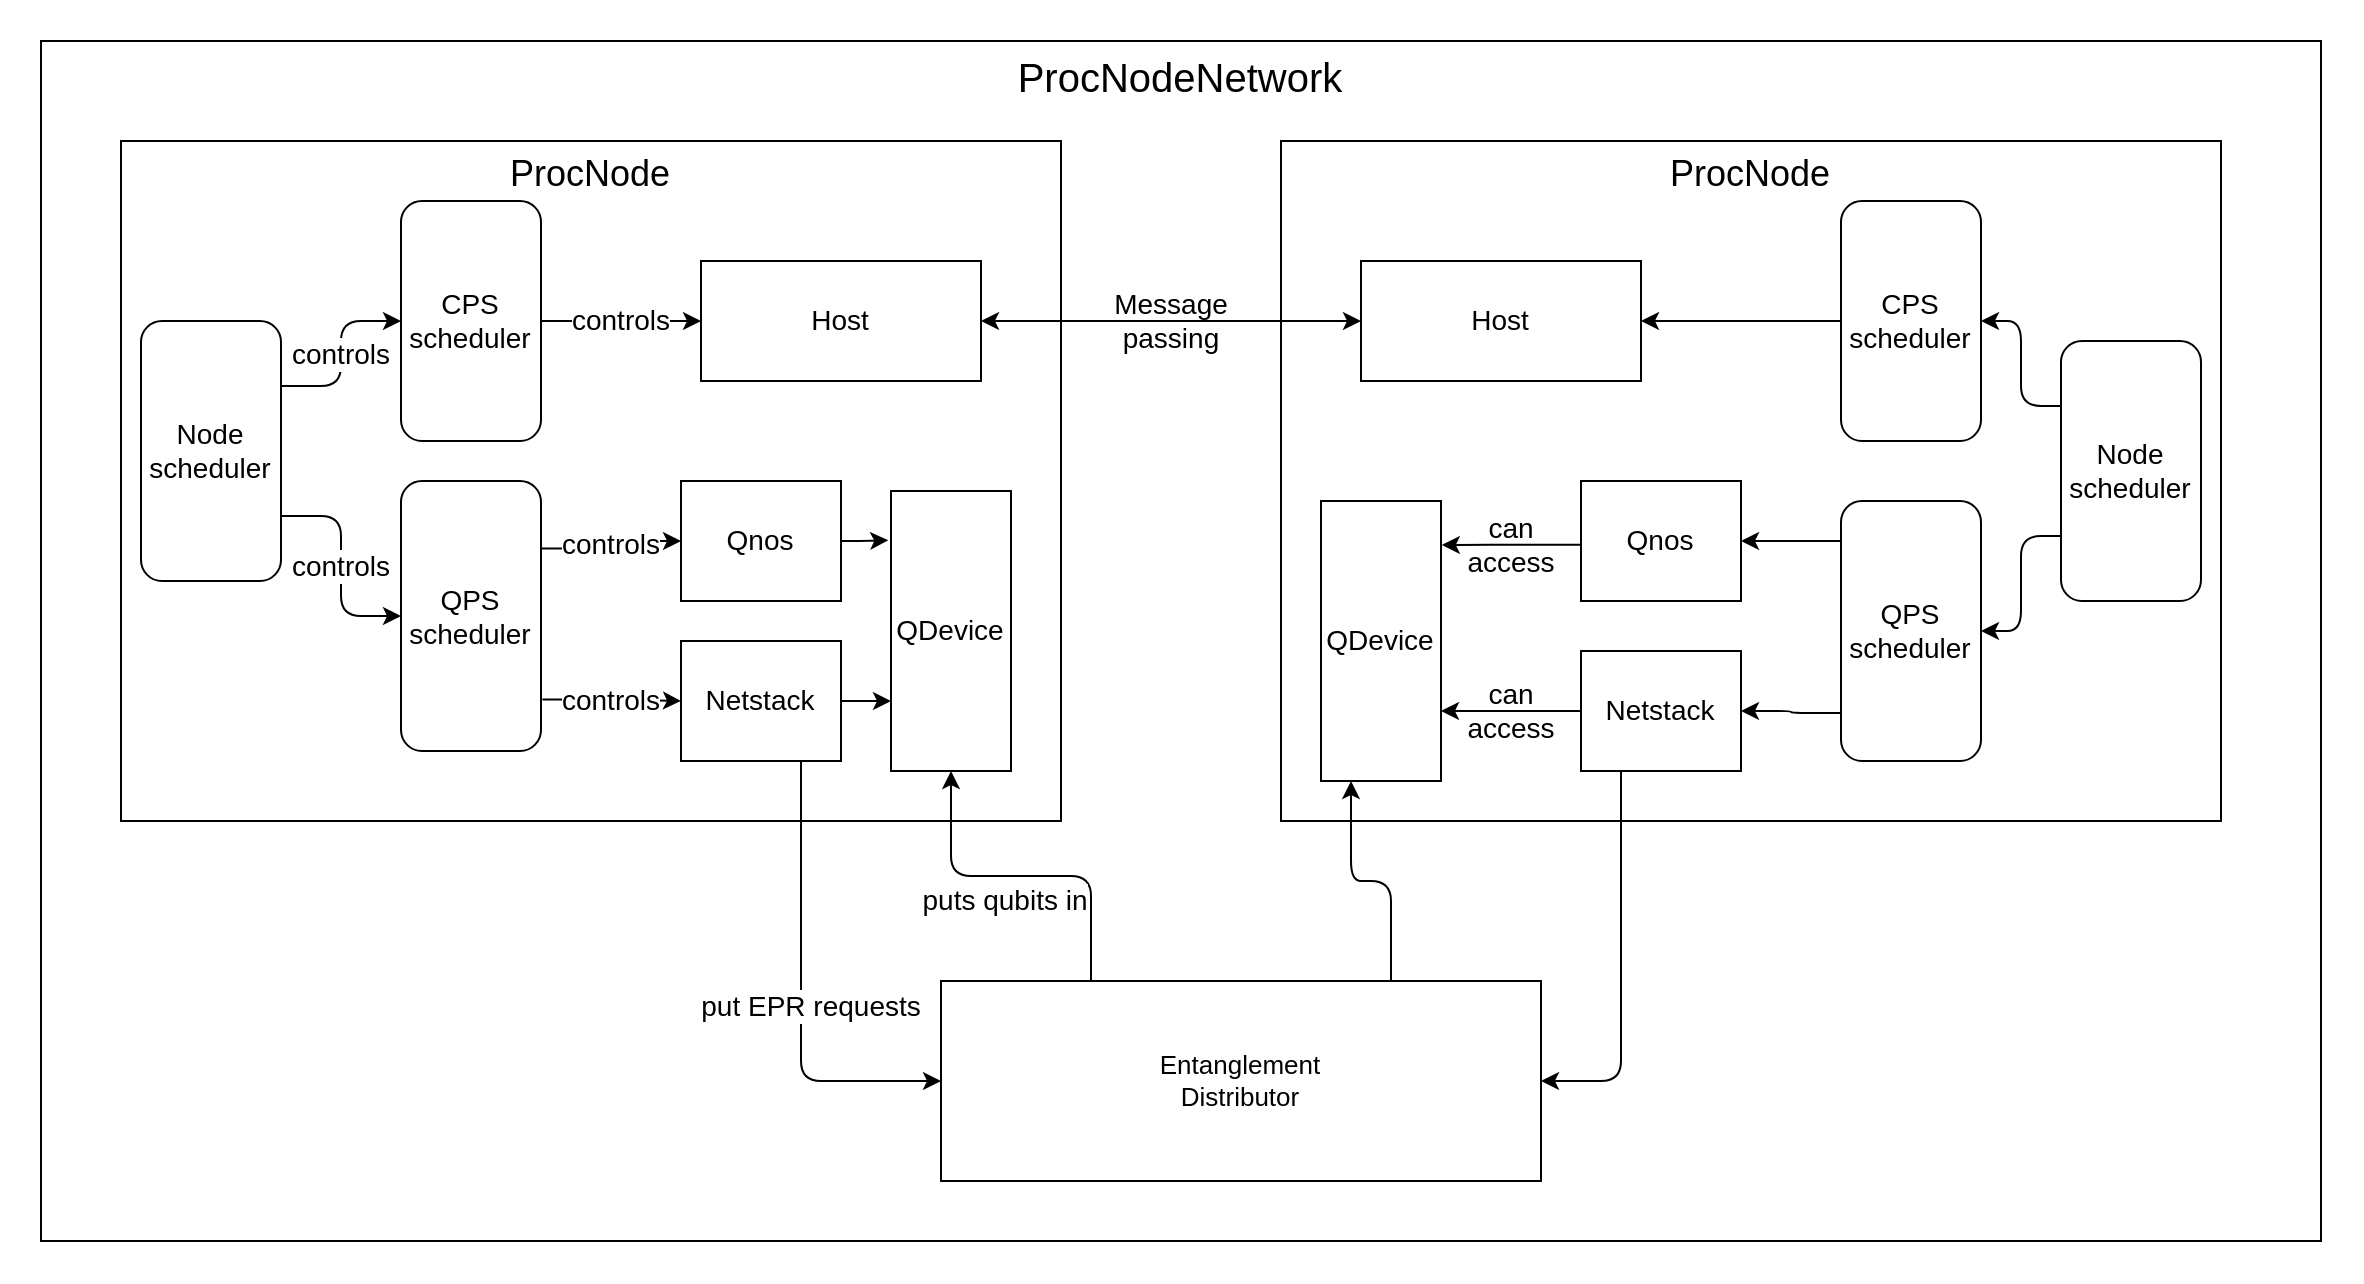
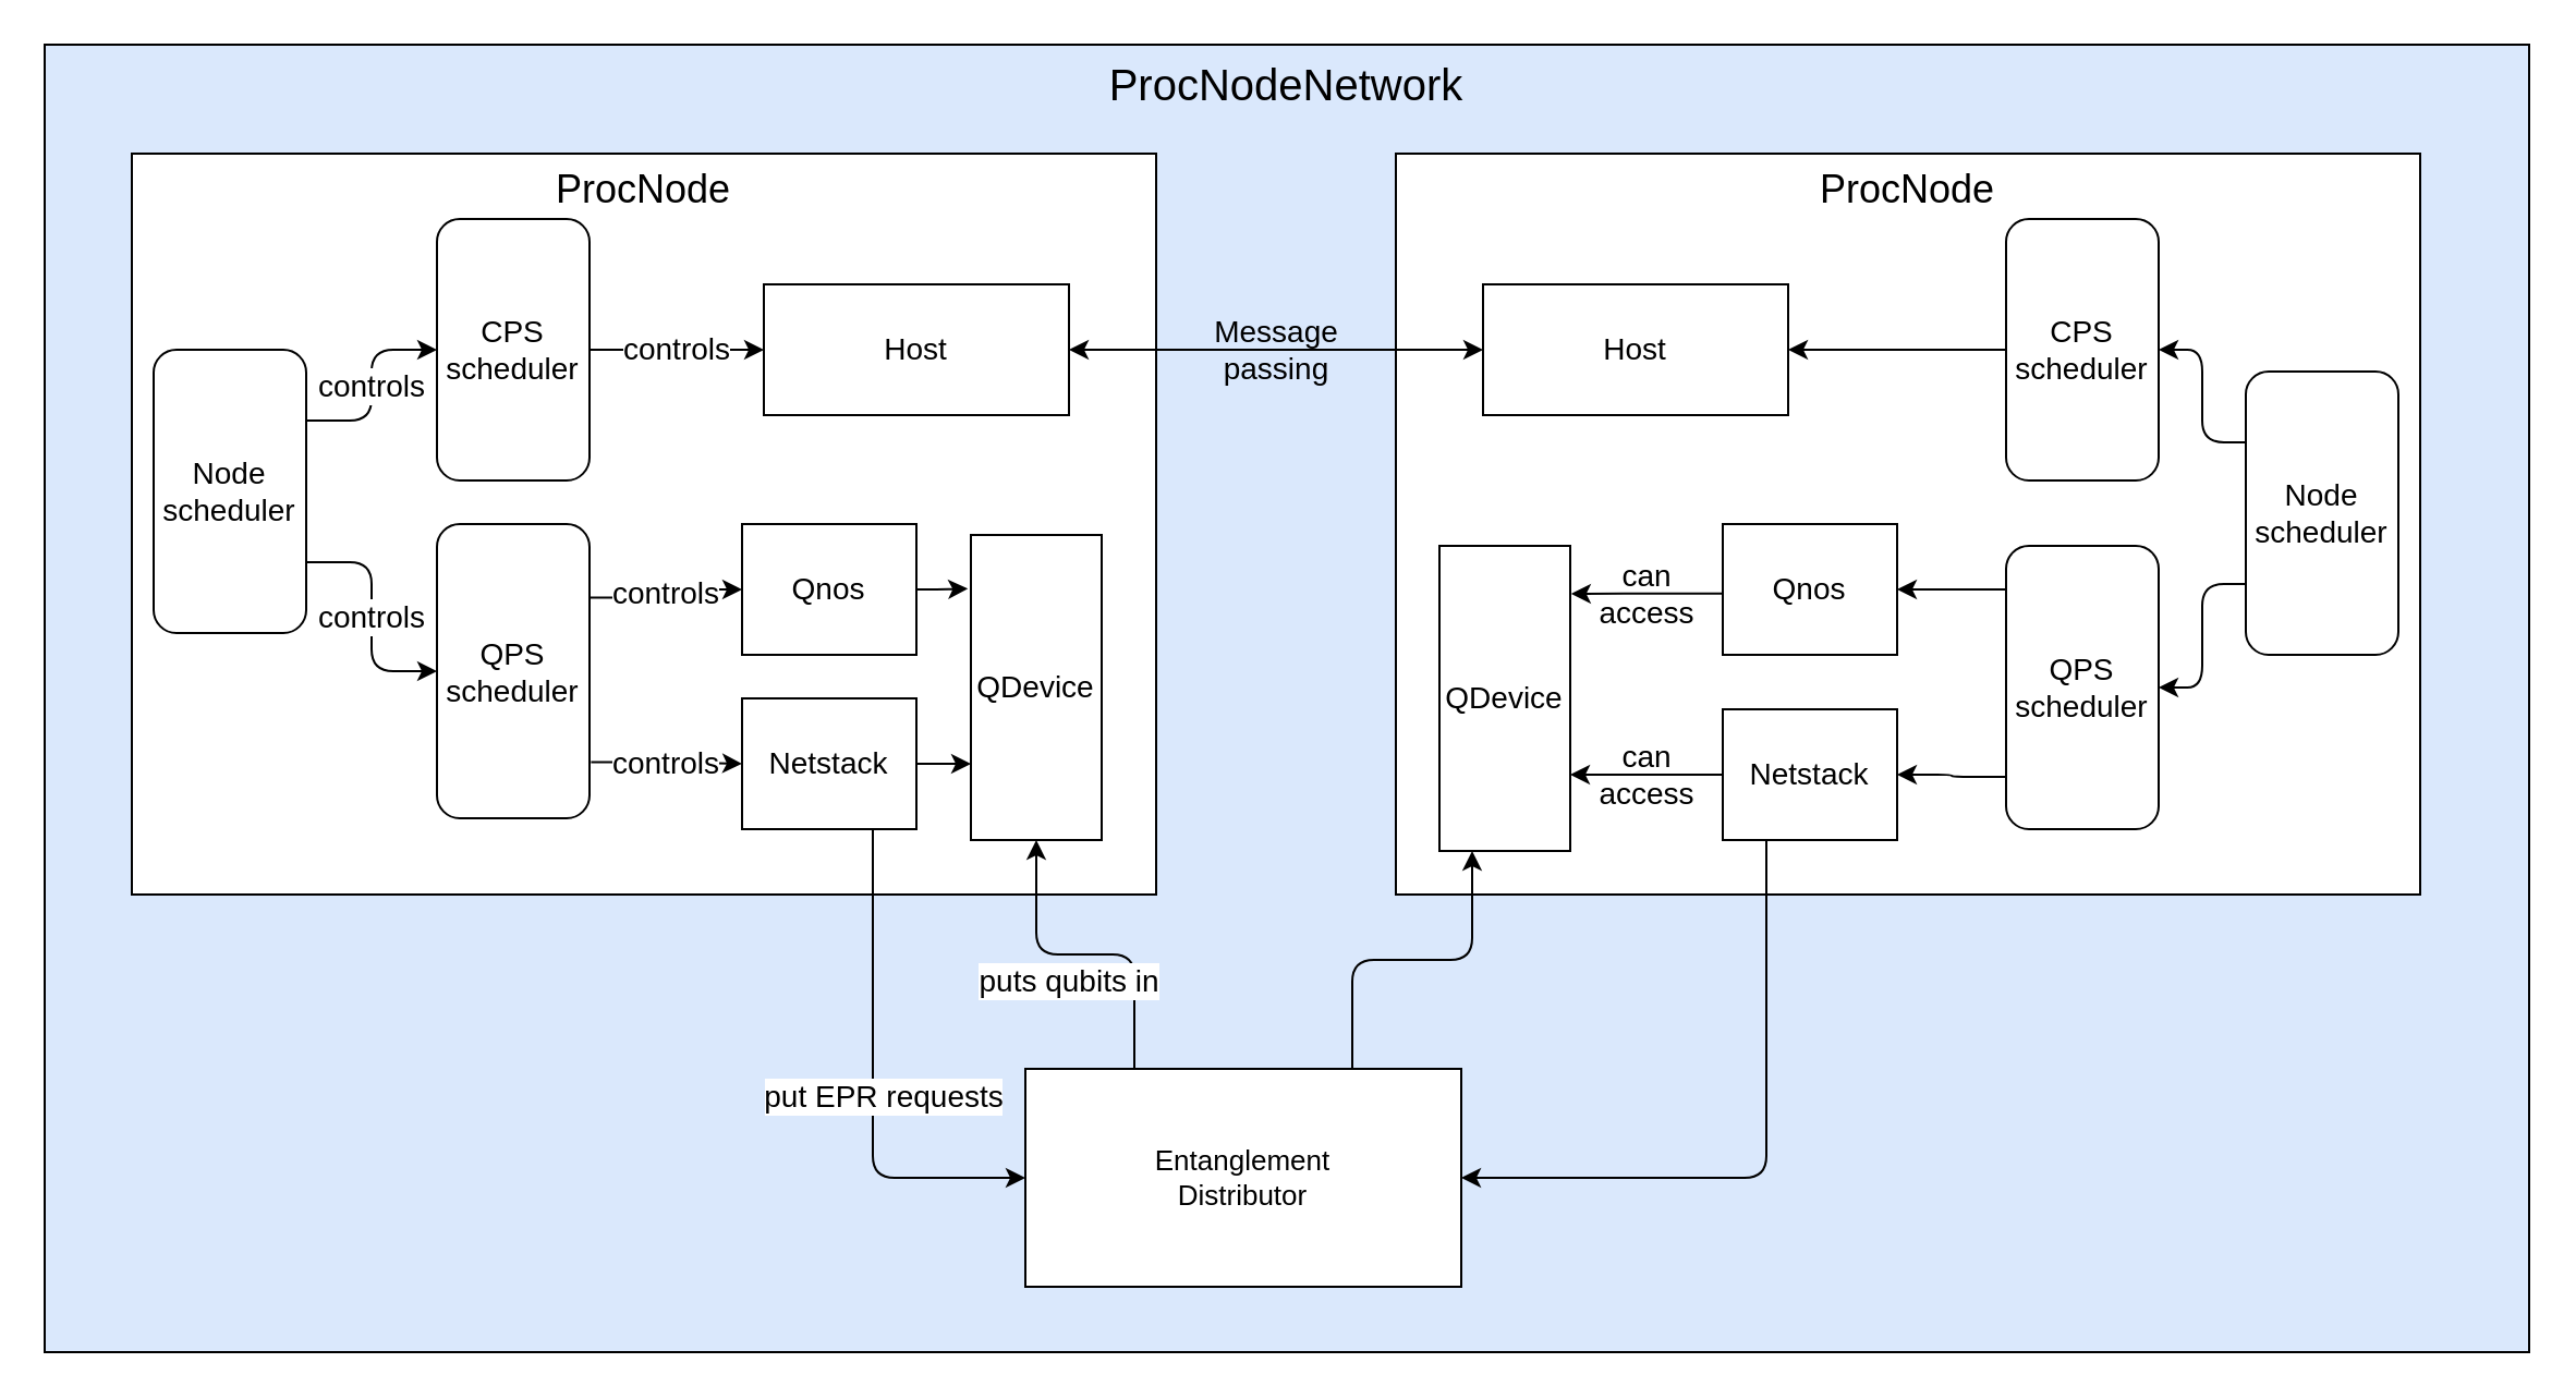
- <mxCell id="2" value="&lt;font style=&quot;font-size: 20px;&quot;&gt;ProcNodeNetwork&lt;/font&gt;" style="rounded=0;whiteSpace=wrap;html=1;verticalAlign=top;" parent="1" vertex="1"><mxGeometry y="20" width="1140" height="600" as="geometry" x="20" /></mxCell>
+ <mxCell id="2" value="&lt;font style=&quot;font-size: 20px;&quot;&gt;ProcNodeNetwork&lt;/font&gt;" style="rounded=0;whiteSpace=wrap;html=1;verticalAlign=top;fillColor=#dae8fc;" parent="1" vertex="1"><mxGeometry y="20" width="1140" height="600" as="geometry" x="20" /></mxCell>
- <mxCell id="3" value="Entanglement&lt;br style=&quot;font-size: 13px;&quot;&gt;Distributor" style="rounded=0;whiteSpace=wrap;html=1;fontSize=13;" parent="1" vertex="1"><mxGeometry x="470" y="490" width="300" height="100" as="geometry" /></mxCell>
+ <mxCell id="3" value="Entanglement&lt;br style=&quot;font-size: 13px;&quot;&gt;Distributor" style="rounded=0;whiteSpace=wrap;html=1;fontSize=13;" parent="1" vertex="1"><mxGeometry x="470" y="490" width="200" height="100" as="geometry" /></mxCell>
